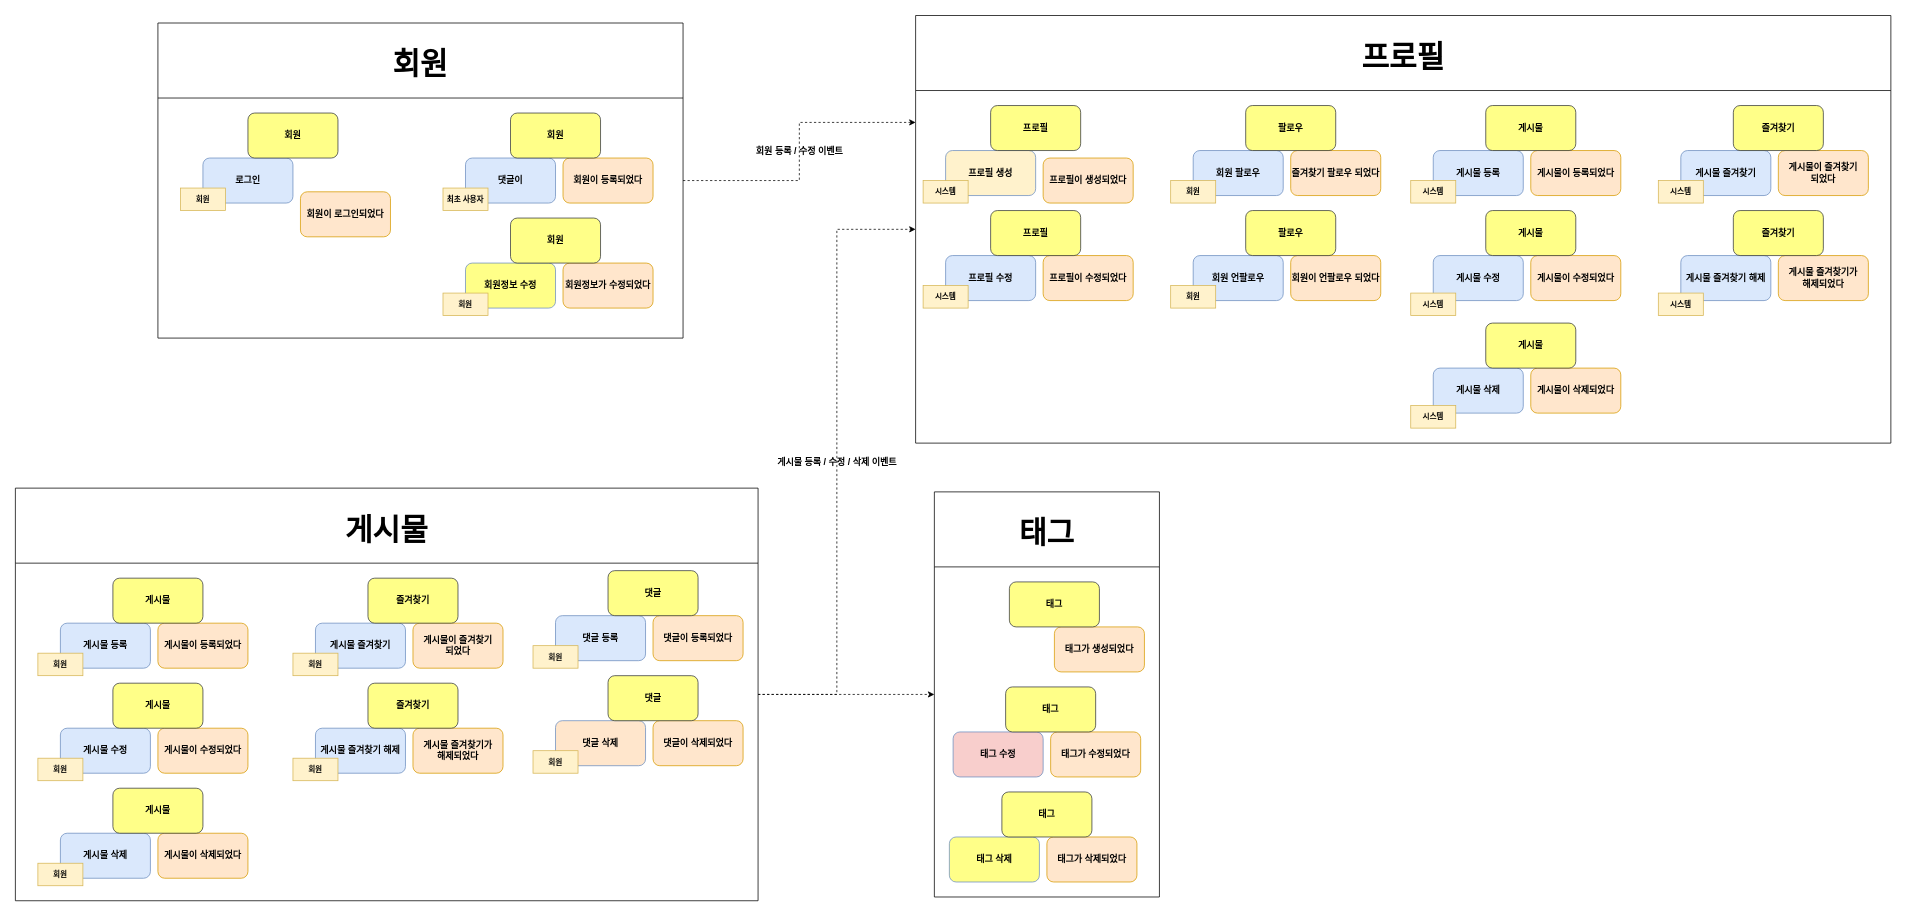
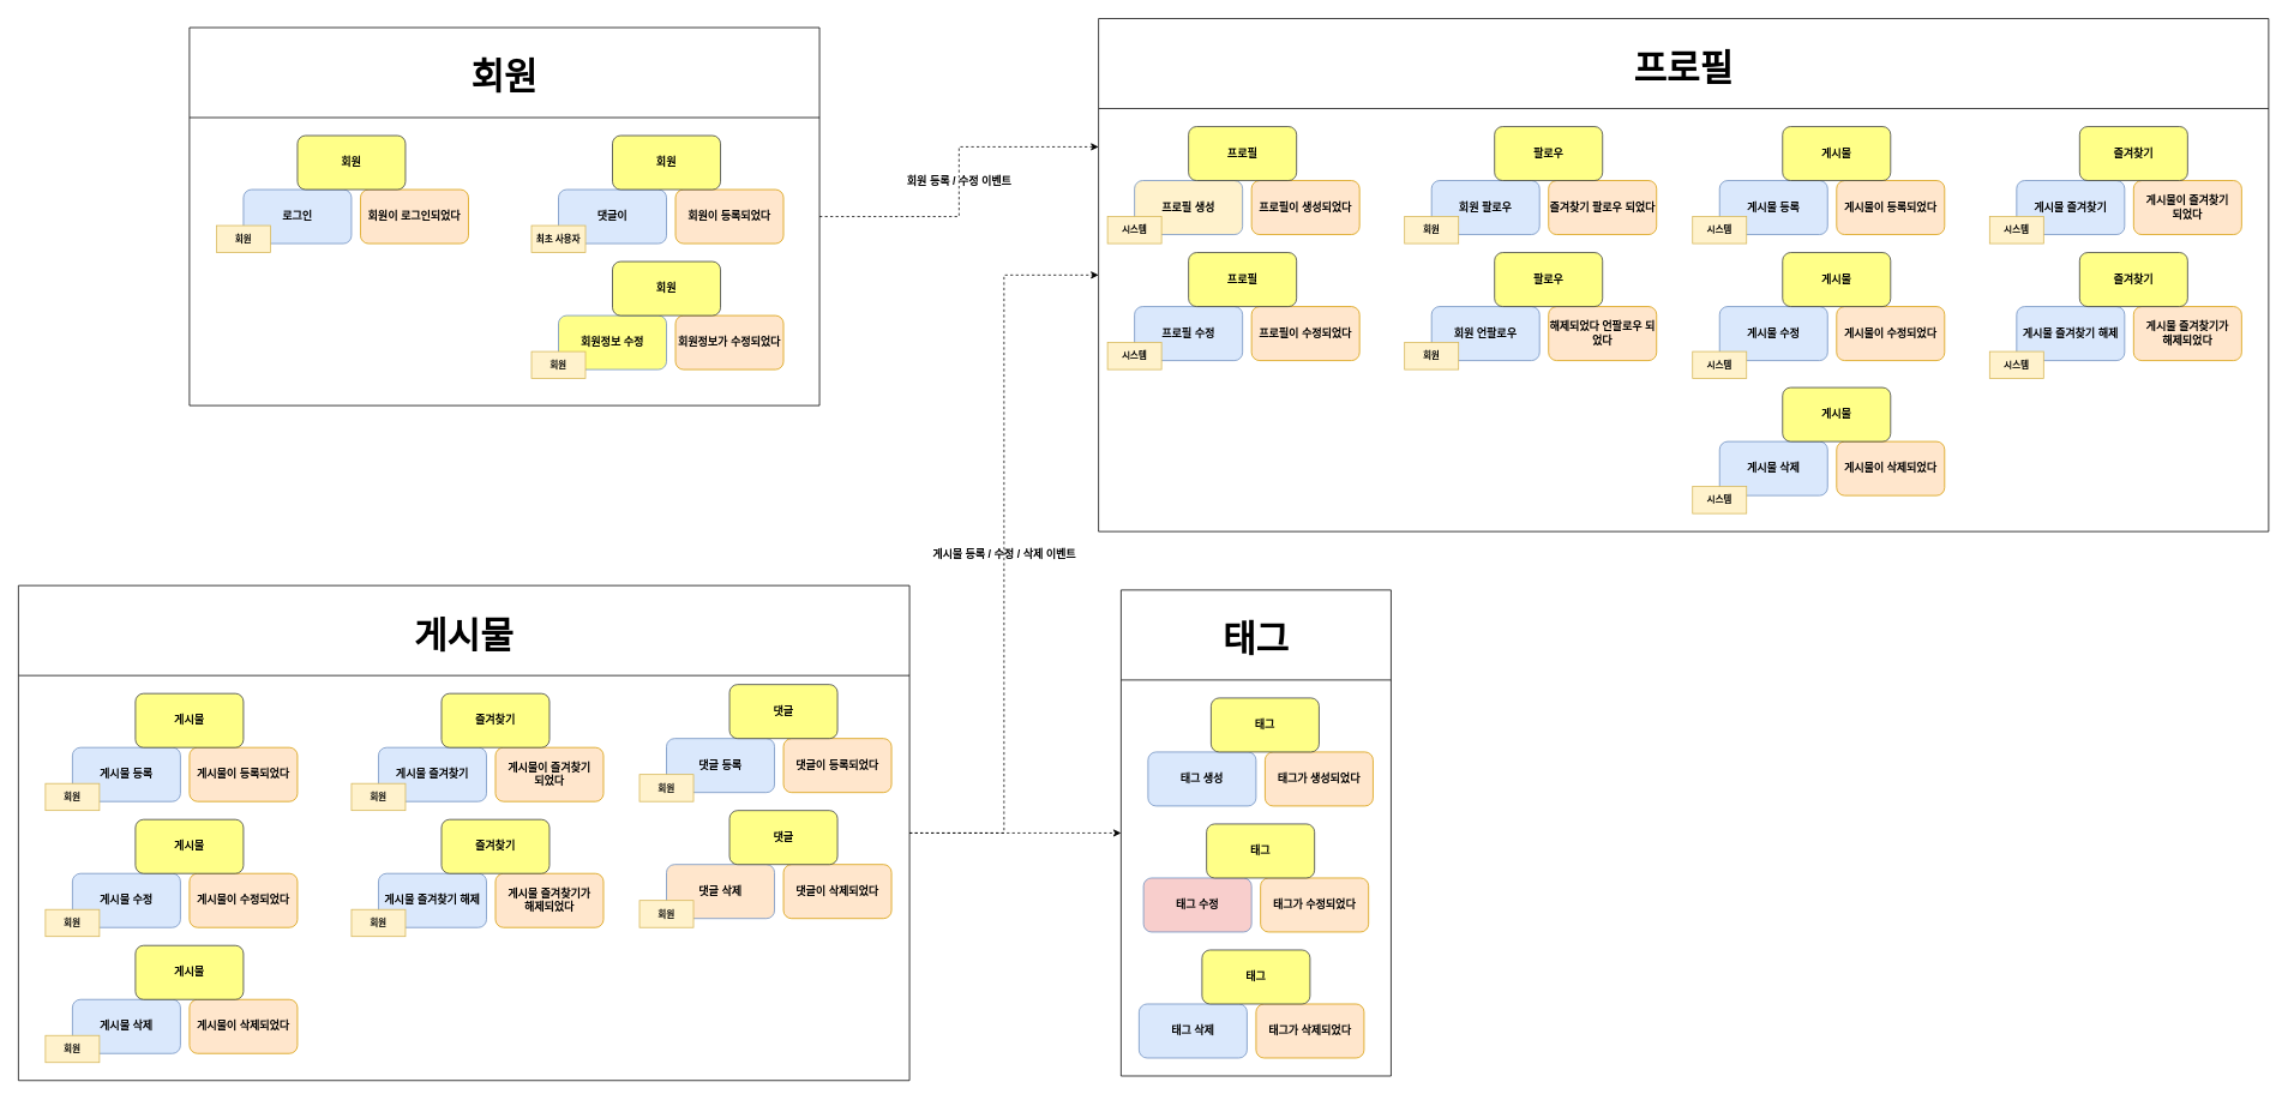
- <mxCell id="25" value="&lt;font color=&quot;#000000&quot;&gt;프로필이 생성되었다&lt;/font&gt;" style="rounded=1;whiteSpace=wrap;html=1;fillColor=#ffe6cc;strokeColor=#d79b00;glass=0;gradientColor=none;fontStyle=1" vertex="1" parent="16"><mxGeometry x="170" y="190" width="120" height="60" as="geometry" /></mxCell>
+ <mxCell id="25" value="&lt;font color=&quot;#000000&quot;&gt;프로필이 생성되었다&lt;/font&gt;" style="rounded=1;whiteSpace=wrap;html=1;fillColor=#ffe6cc;strokeColor=#d79b00;glass=0;gradientColor=none;fontStyle=1" vertex="1" parent="16"><mxGeometry x="170" y="180" width="120" height="60" as="geometry" /></mxCell>
- <mxCell id="5" value="&lt;font color=&quot;#000000&quot;&gt;회원이 로그인되었다&lt;/font&gt;" style="rounded=1;whiteSpace=wrap;html=1;fillColor=#ffe6cc;strokeColor=#d79b00;glass=0;gradientColor=none;fontStyle=1" parent="3" vertex="1"><mxGeometry x="190" y="225" width="120" height="60" as="geometry" /></mxCell>
+ <mxCell id="5" value="&lt;font color=&quot;#000000&quot;&gt;회원이 로그인되었다&lt;/font&gt;" style="rounded=1;whiteSpace=wrap;html=1;fillColor=#ffe6cc;strokeColor=#d79b00;glass=0;gradientColor=none;fontStyle=1" parent="3" vertex="1"><mxGeometry x="190" y="180" width="120" height="60" as="geometry" /></mxCell>
- <mxCell id="18" value="&lt;font color=&quot;#000000&quot;&gt;회원이 언팔로우 되었다&lt;br&gt;&lt;/font&gt;" style="rounded=1;whiteSpace=wrap;html=1;fillColor=#ffe6cc;strokeColor=#d79b00;glass=0;gradientColor=none;fontStyle=1" parent="16" vertex="1"><mxGeometry x="500" y="320" width="120" height="60" as="geometry" /></mxCell>
+ <mxCell id="18" value="&lt;font color=&quot;#000000&quot;&gt;해제되었다 언팔로우 되었다&lt;br&gt;&lt;/font&gt;" style="rounded=1;whiteSpace=wrap;html=1;fillColor=#ffe6cc;strokeColor=#d79b00;glass=0;gradientColor=none;fontStyle=1" parent="16" vertex="1"><mxGeometry x="500" y="320" width="120" height="60" as="geometry" /></mxCell>
+ <mxCell id="55" value="태그 생성" style="rounded=1;whiteSpace=wrap;html=1;fillColor=#dae8fc;strokeColor=#6c8ebf;glass=0;fontStyle=1;fontColor=#000000;" parent="53" vertex="1"><mxGeometry x="30" y="180" width="120" height="60" as="geometry" /></mxCell>
- <mxCell id="61" value="태그 삭제" style="rounded=1;whiteSpace=wrap;html=1;fillColor=#ffff88;strokeColor=#6c8ebf;glass=0;fontStyle=1;fontColor=#000000;" vertex="1" parent="53"><mxGeometry x="20" y="460" width="120" height="60" as="geometry" /></mxCell>
+ <mxCell id="61" value="태그 삭제" style="rounded=1;whiteSpace=wrap;html=1;fillColor=#dae8fc;strokeColor=#6c8ebf;glass=0;fontStyle=1;fontColor=#000000;" vertex="1" parent="53"><mxGeometry x="20" y="460" width="120" height="60" as="geometry" /></mxCell>
